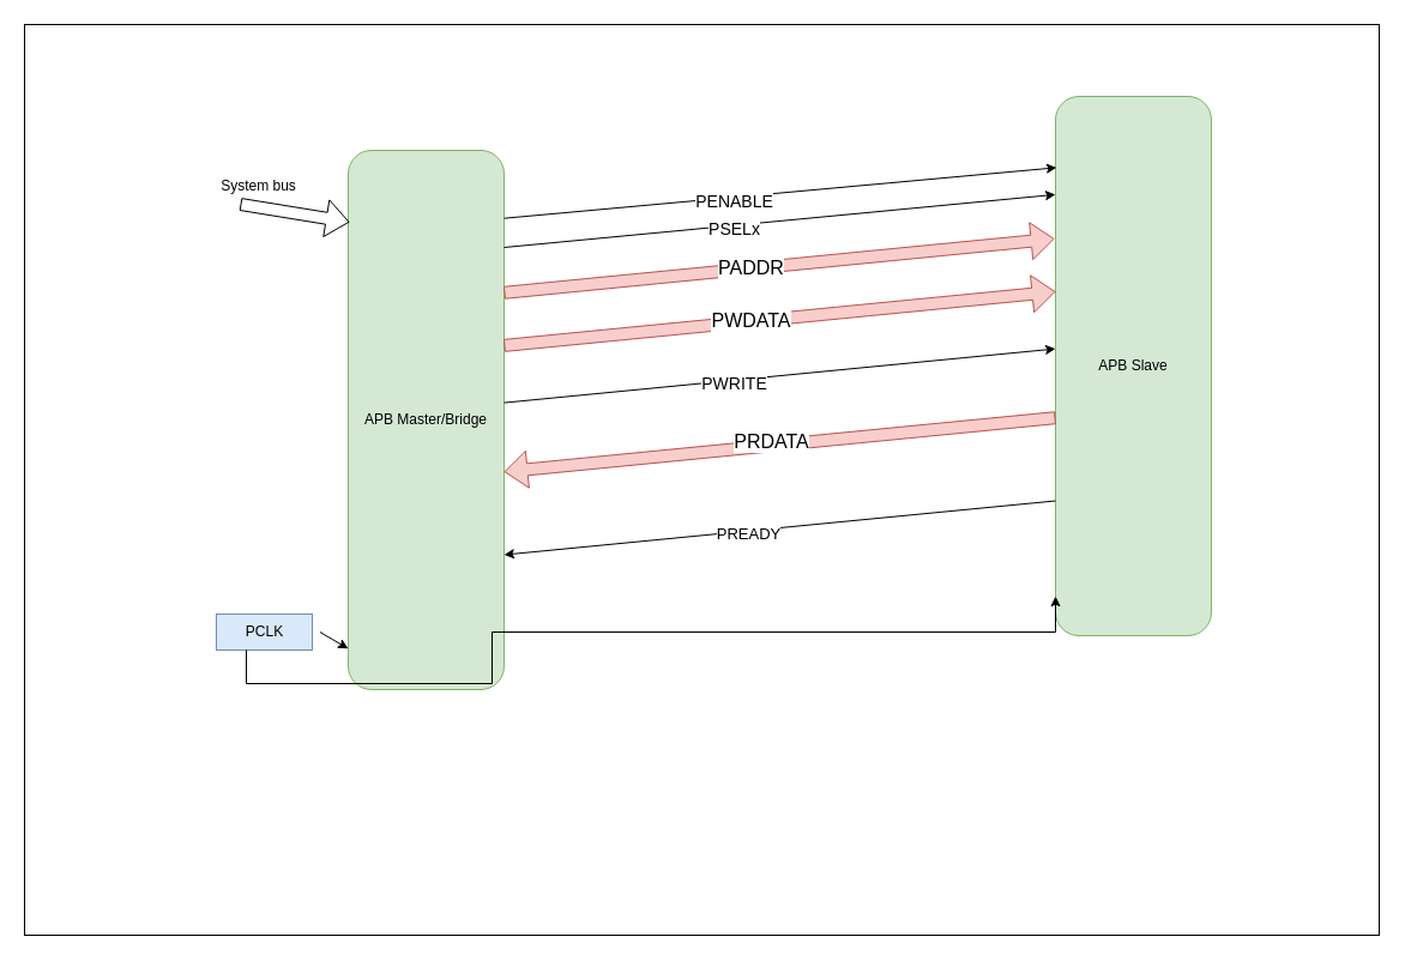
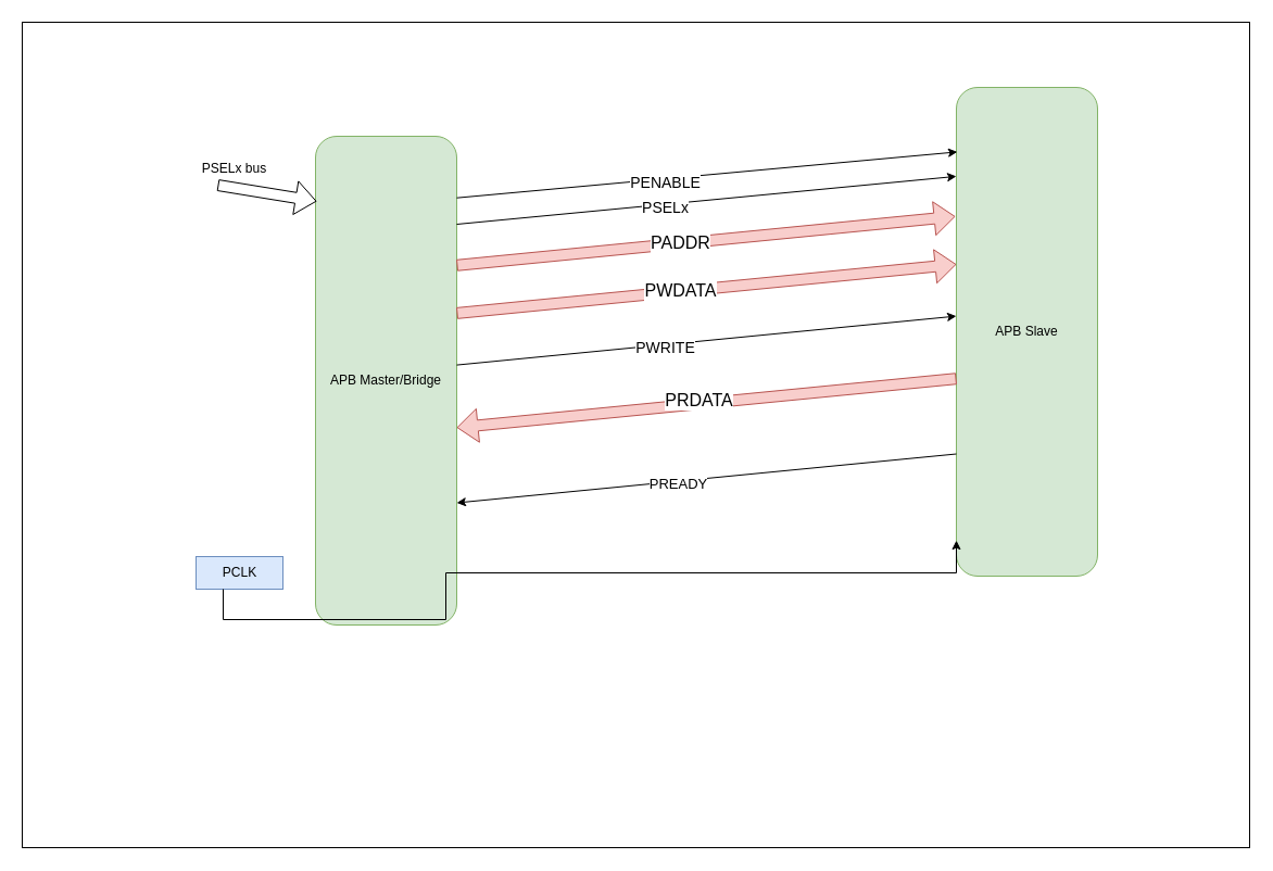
- <mxCell id="23" value="System bus" style="text;html=1;align=center;verticalAlign=middle;resizable=0;points=[];autosize=1;strokeColor=none;fillColor=none;" vertex="1" parent="1"><mxGeometry x="170" y="140" width="90" height="30" as="geometry" /></mxCell>
+ <mxCell id="23" value="PSELx bus" style="text;html=1;align=center;verticalAlign=middle;resizable=0;points=[];autosize=1;strokeColor=none;fillColor=none;" vertex="1" parent="1"><mxGeometry x="170" y="140" width="90" height="30" as="geometry" /></mxCell>
- <mxCell id="20" value="" style="endArrow=classic;html=1;rounded=0;entryX=0;entryY=0.924;entryDx=0;entryDy=0;entryPerimeter=0;exitX=1.08;exitY=0.5;exitDx=0;exitDy=0;exitPerimeter=0;" edge="1" parent="1" source="19" target="3"><mxGeometry width="50" height="50" relative="1" as="geometry"><mxPoint x="490" y="400" as="sourcePoint" /><mxPoint x="540" y="350" as="targetPoint" /></mxGeometry></mxCell>
